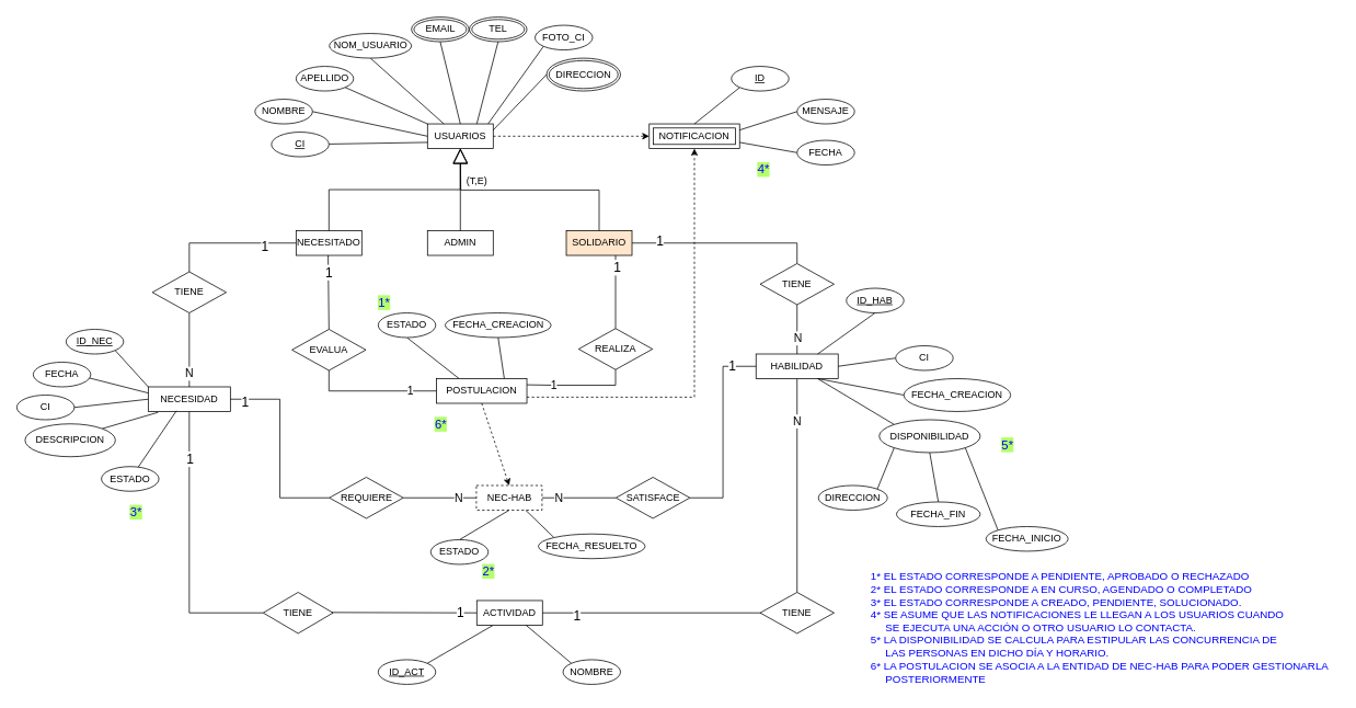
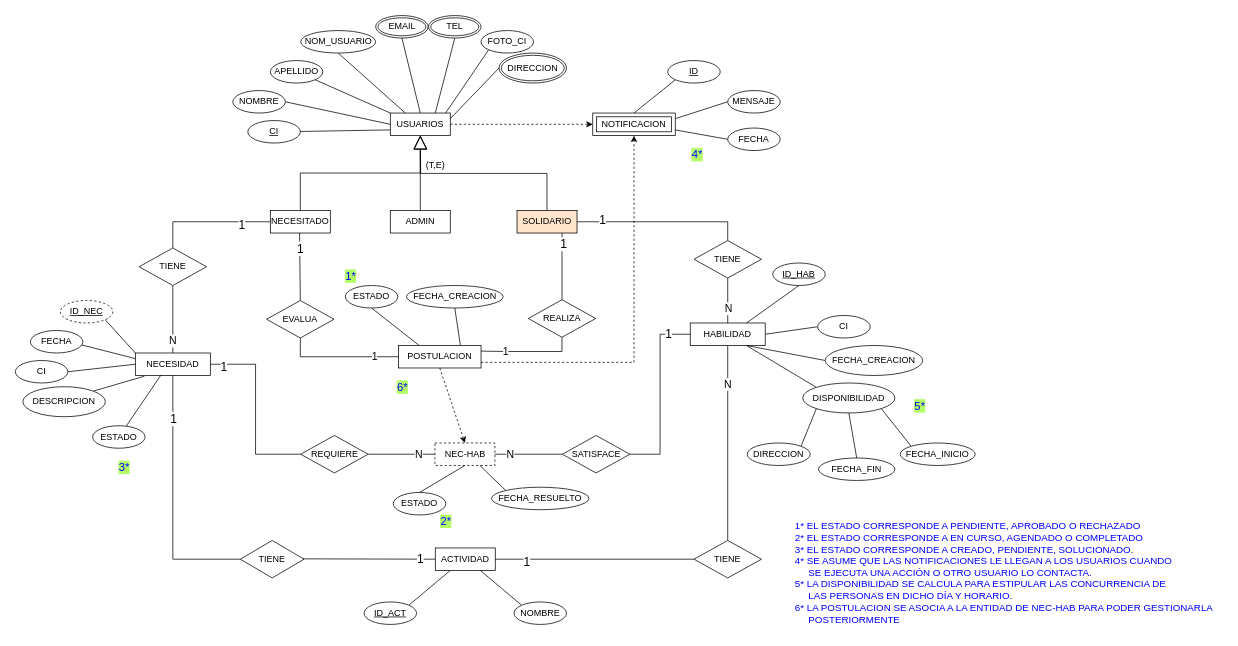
- <mxCell id="23" value="FOTO_CI" style="ellipse;whiteSpace=wrap;html=1;align=center;rounded=0;" vertex="1" parent="1"><mxGeometry x="651" y="30" width="70" height="30" as="geometry" /></mxCell>
+ <mxCell id="23" value="FOTO_CI" style="ellipse;whiteSpace=wrap;html=1;align=center;rounded=0;" vertex="1" parent="1"><mxGeometry x="641" y="40" width="70" height="30" as="geometry" /></mxCell>
- <mxCell id="43" value="ID_NEC" style="ellipse;whiteSpace=wrap;html=1;align=center;fontStyle=4;rounded=0;" vertex="1" parent="1"><mxGeometry x="80" y="400" width="70" height="30" as="geometry" /></mxCell>
+ <mxCell id="43" value="ID_NEC" style="ellipse;whiteSpace=wrap;html=1;align=center;fontStyle=4;rounded=0;dashed=1;" vertex="1" parent="1"><mxGeometry x="80" y="400" width="70" height="30" as="geometry" /></mxCell>
- <mxCell id="75" value="FECHA_INICIO" style="ellipse;whiteSpace=wrap;html=1;align=center;rounded=0;" vertex="1" parent="1"><mxGeometry x="1200" y="640" width="100" height="30" as="geometry" /></mxCell>
+ <mxCell id="75" value="FECHA_INICIO" style="ellipse;whiteSpace=wrap;html=1;align=center;rounded=0;" vertex="1" parent="1"><mxGeometry x="1200" y="590" width="100" height="30" as="geometry" /></mxCell>
- <mxCell id="56" value="ID_ACT" style="ellipse;whiteSpace=wrap;html=1;align=center;fontStyle=4;rounded=0;" vertex="1" parent="1"><mxGeometry x="460" y="802" width="70" height="30" as="geometry" /></mxCell>
+ <mxCell id="56" value="ID_ACT" style="ellipse;whiteSpace=wrap;html=1;align=center;fontStyle=4;rounded=0;" vertex="1" parent="1"><mxGeometry x="485" y="802" width="70" height="30" as="geometry" /></mxCell>
